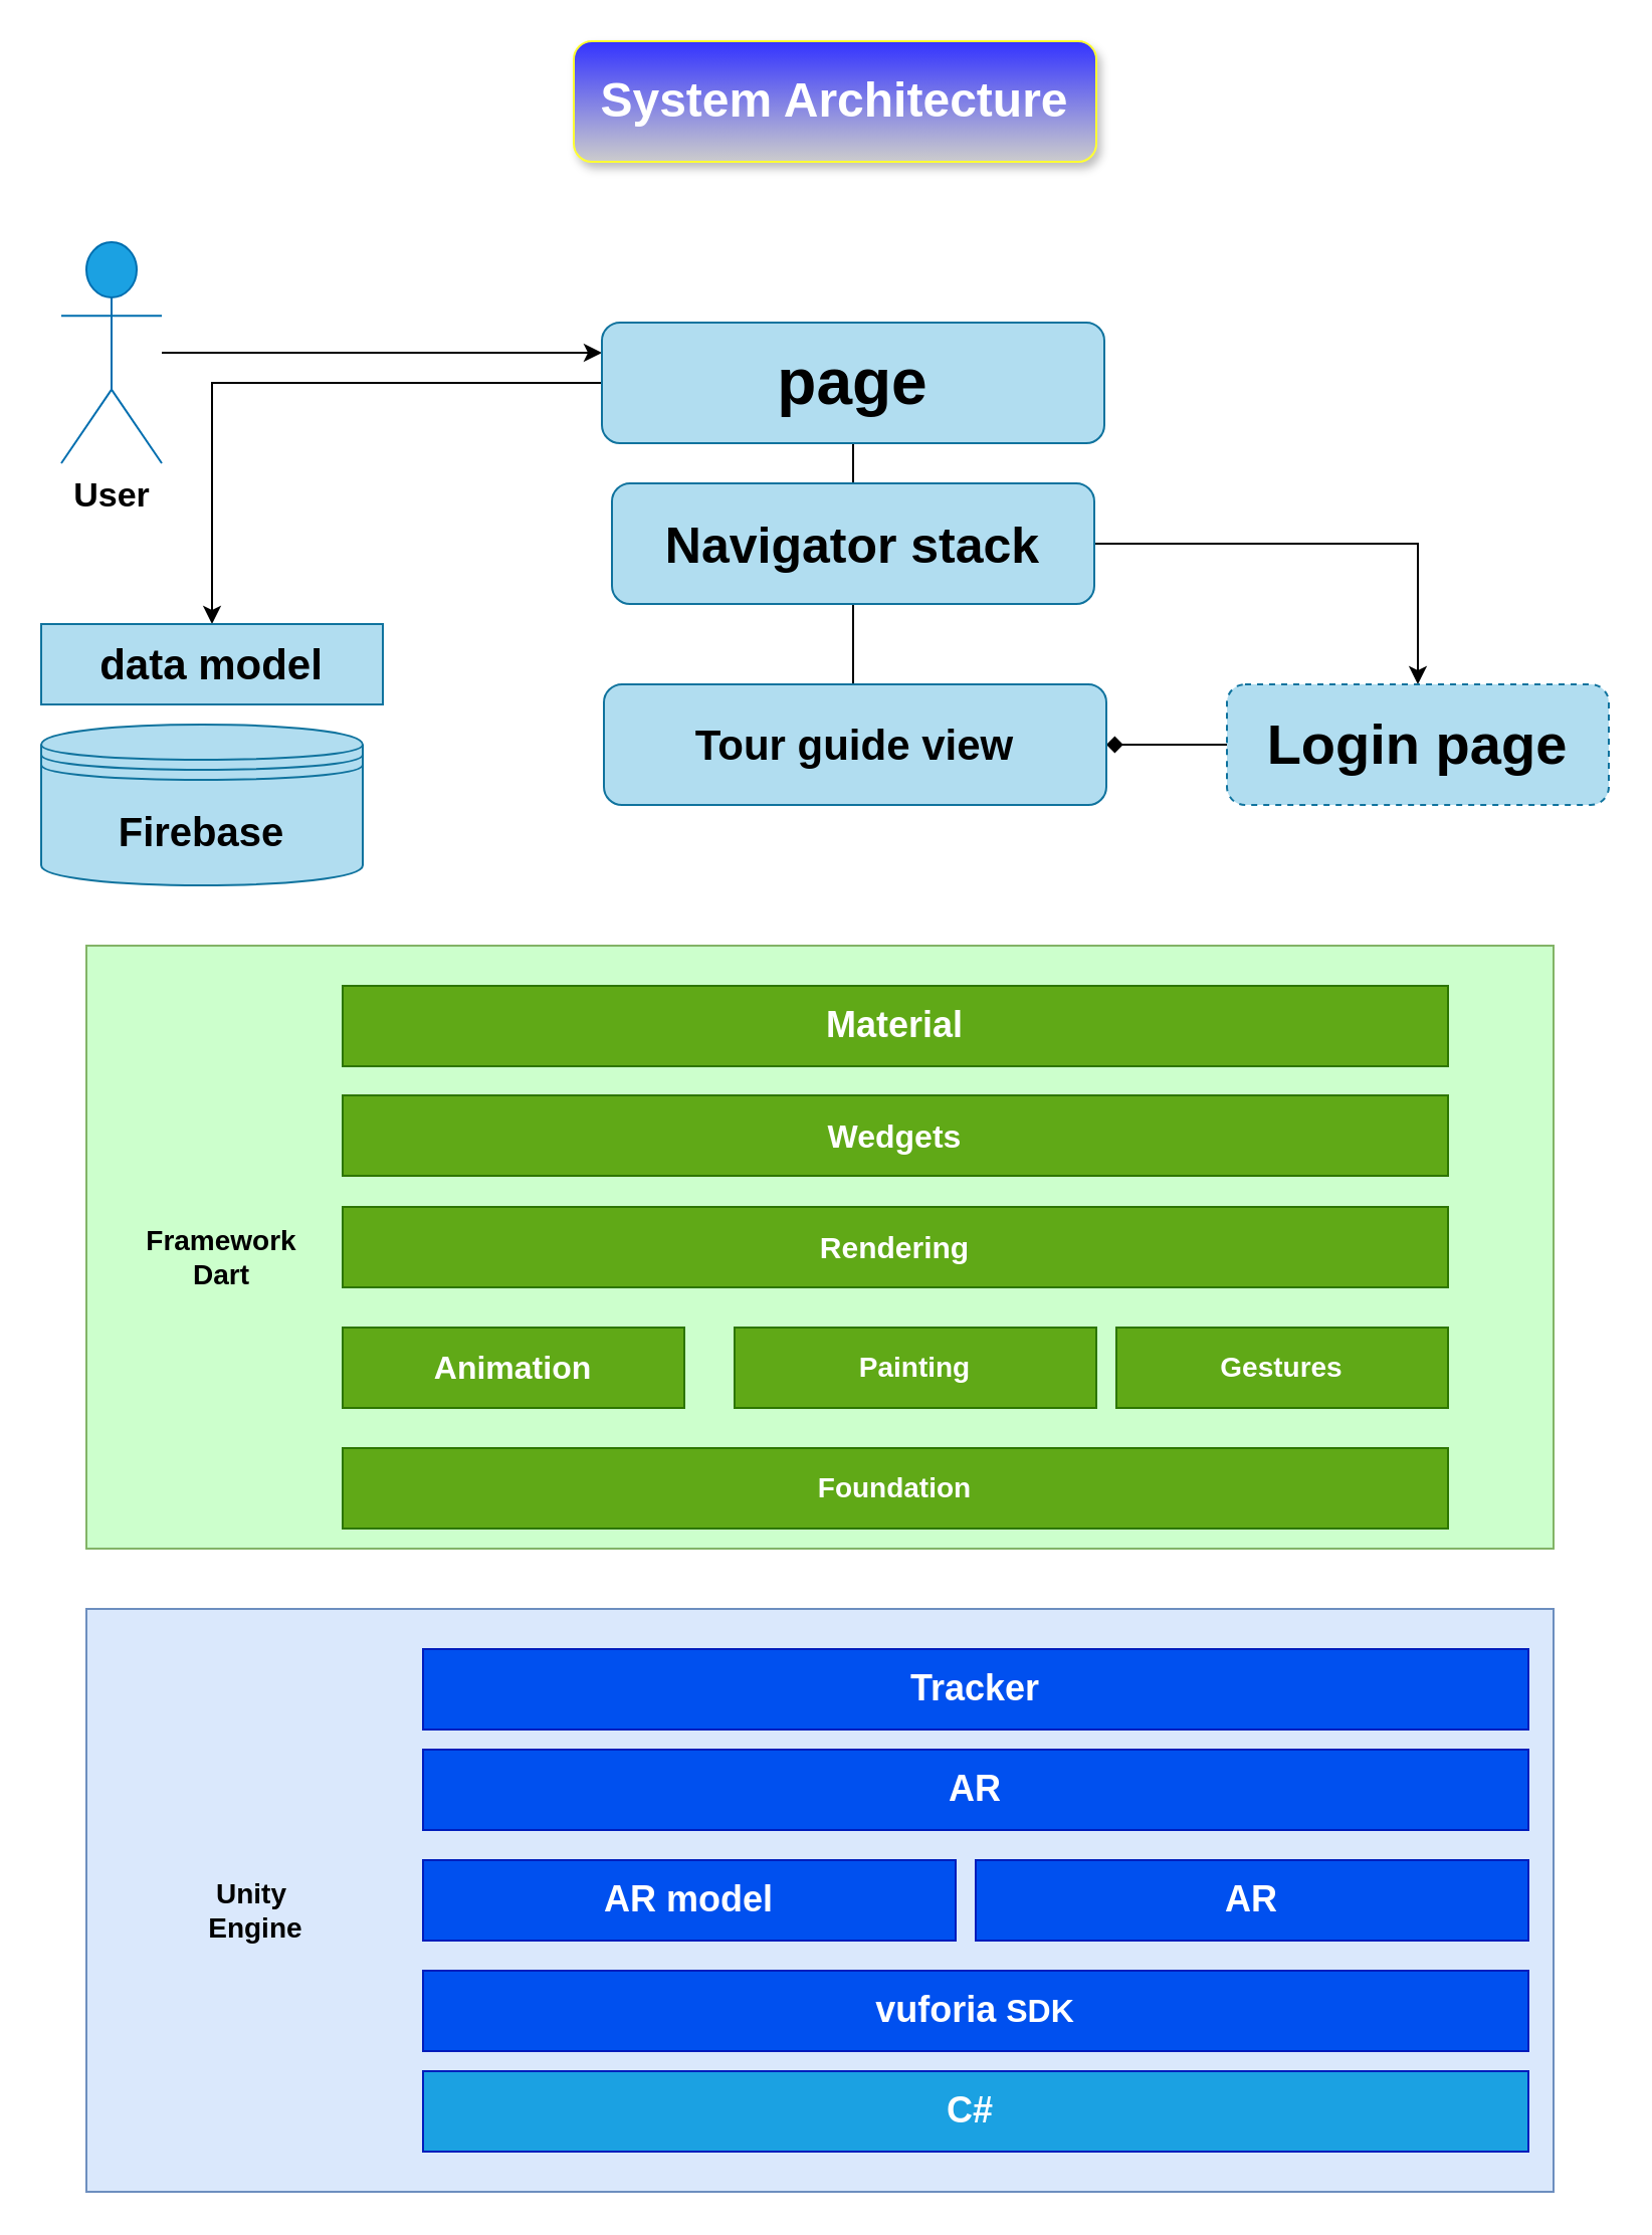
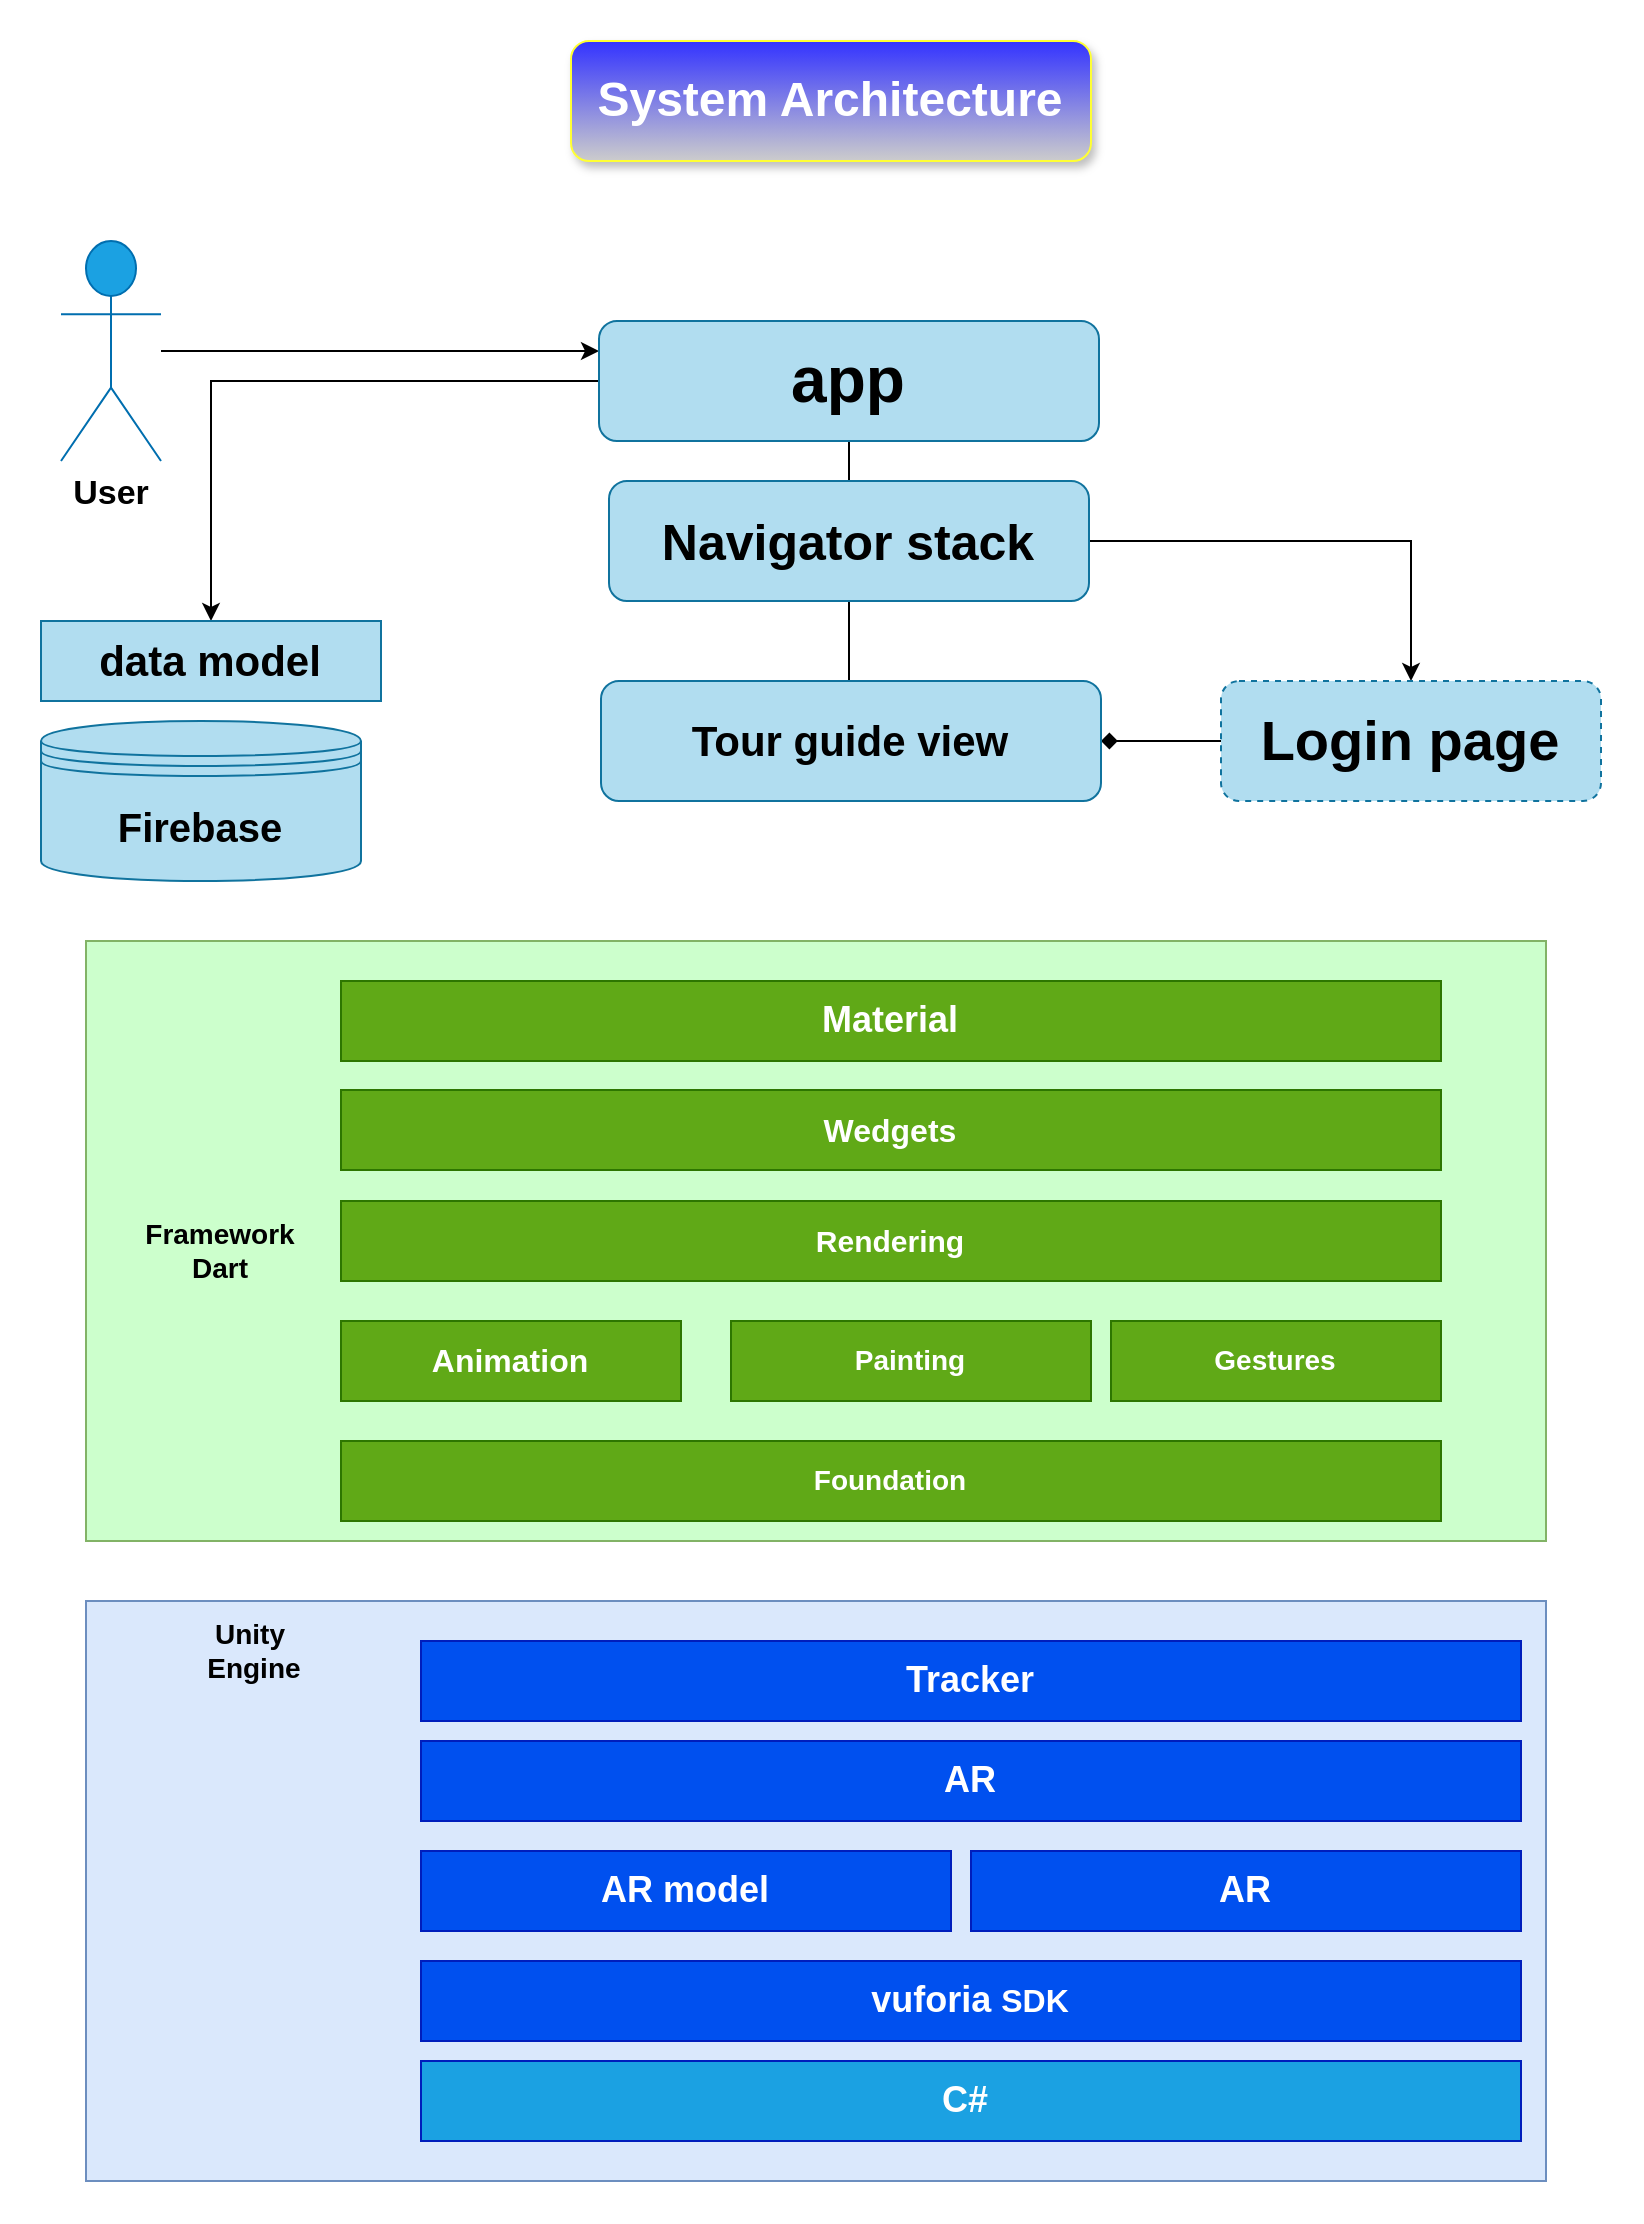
- <mxCell id="26" value="&lt;font size=&quot;1&quot;&gt;&lt;b style=&quot;font-size: 32px&quot;&gt;page&lt;/b&gt;&lt;/font&gt;" style="rounded=1;whiteSpace=wrap;html=1;shadow=0;glass=0;sketch=0;strokeColor=#10739e;fillColor=#b1ddf0;" parent="1" vertex="1"><mxGeometry x="299" y="160" width="250" height="60" as="geometry" /></mxCell>
+ <mxCell id="26" value="&lt;font size=&quot;1&quot;&gt;&lt;b style=&quot;font-size: 32px&quot;&gt;app&lt;/b&gt;&lt;/font&gt;" style="rounded=1;whiteSpace=wrap;html=1;shadow=0;glass=0;sketch=0;strokeColor=#10739e;fillColor=#b1ddf0;" parent="1" vertex="1"><mxGeometry x="299" y="160" width="250" height="60" as="geometry" /></mxCell>
- <mxCell id="17" value="&lt;font color=&quot;#000000&quot;&gt;&lt;span style=&quot;font-size: 14px&quot;&gt;&lt;b&gt;Unity&lt;br&gt;&amp;nbsp;Engine&lt;/b&gt;&lt;/span&gt;&lt;/font&gt;" style="text;html=1;strokeColor=none;fillColor=none;align=center;verticalAlign=middle;whiteSpace=wrap;rounded=0;shadow=0;glass=0;sketch=0;fontColor=#3399FF;" parent="1" vertex="1"><mxGeometry x="80" y="935" width="90" height="30" as="geometry" /></mxCell>
+ <mxCell id="17" value="&lt;font color=&quot;#000000&quot;&gt;&lt;span style=&quot;font-size: 14px&quot;&gt;&lt;b&gt;Unity&lt;br&gt;&amp;nbsp;Engine&lt;/b&gt;&lt;/span&gt;&lt;/font&gt;" style="text;html=1;strokeColor=none;fillColor=none;align=center;verticalAlign=middle;whiteSpace=wrap;rounded=0;shadow=0;glass=0;sketch=0;fontColor=#3399FF;" parent="1" vertex="1"><mxGeometry x="80" y="810" width="90" height="30" as="geometry" /></mxCell>
